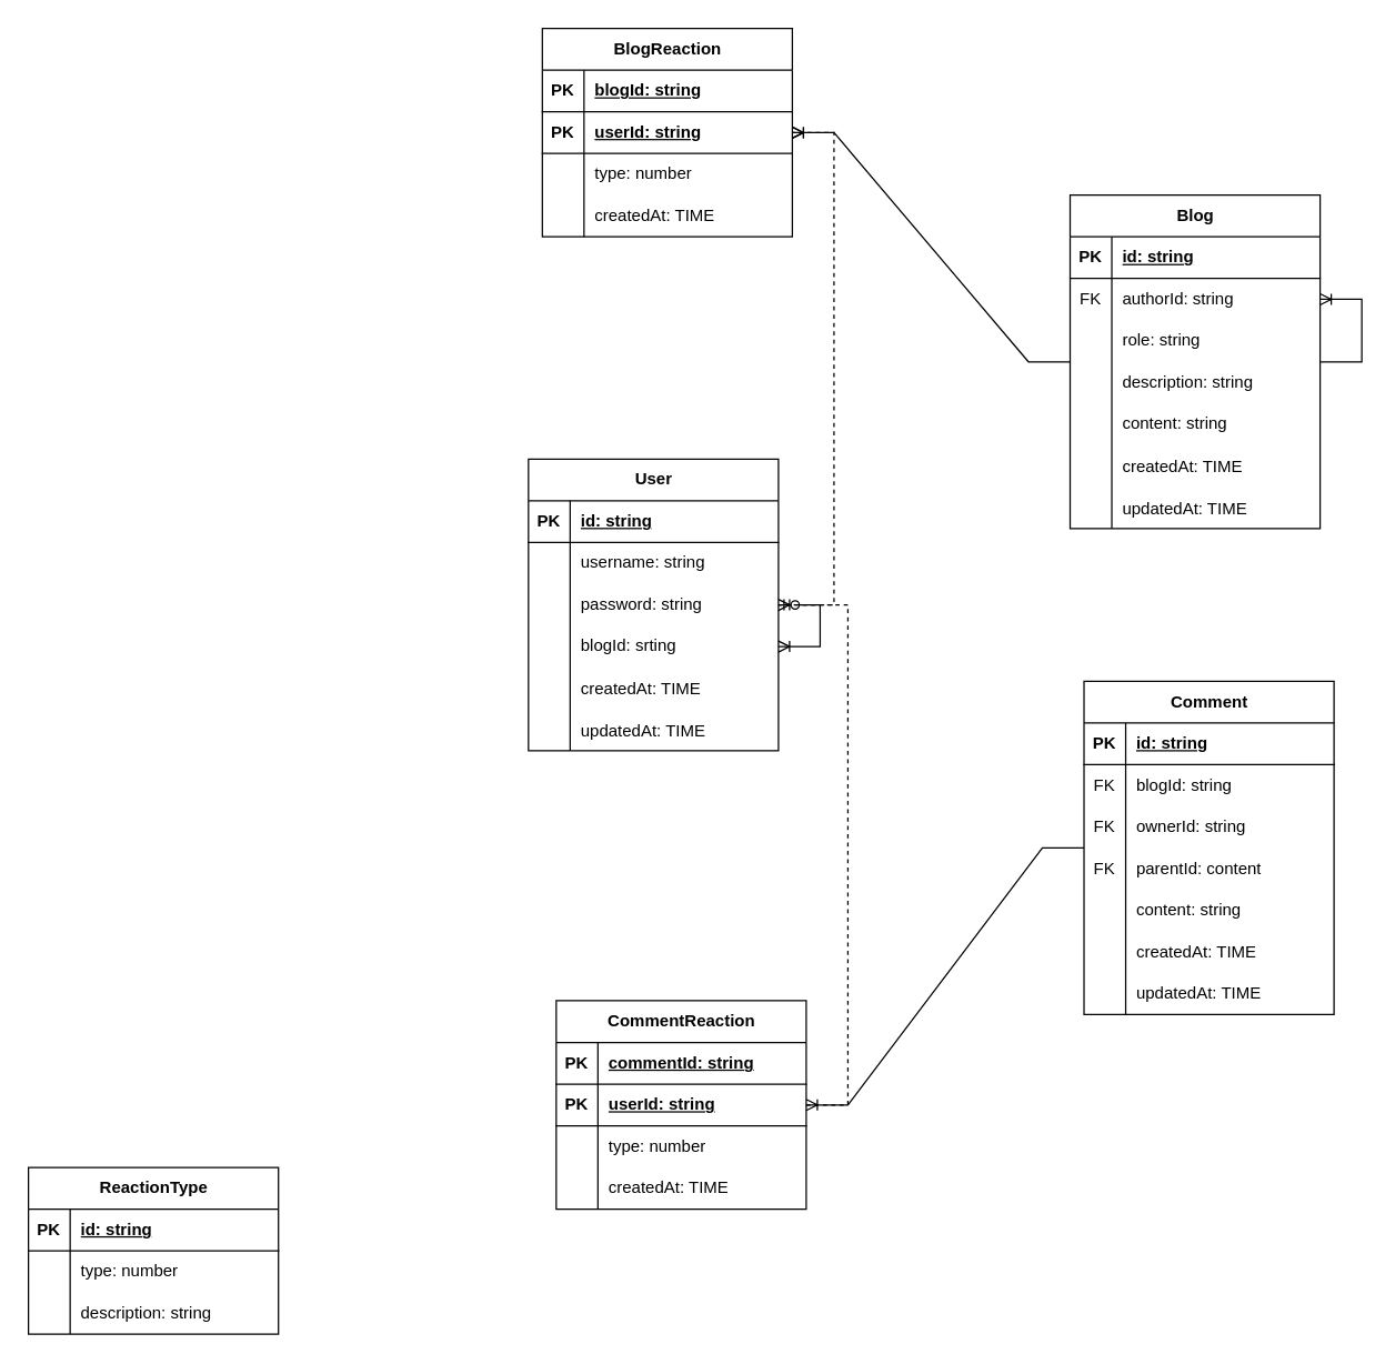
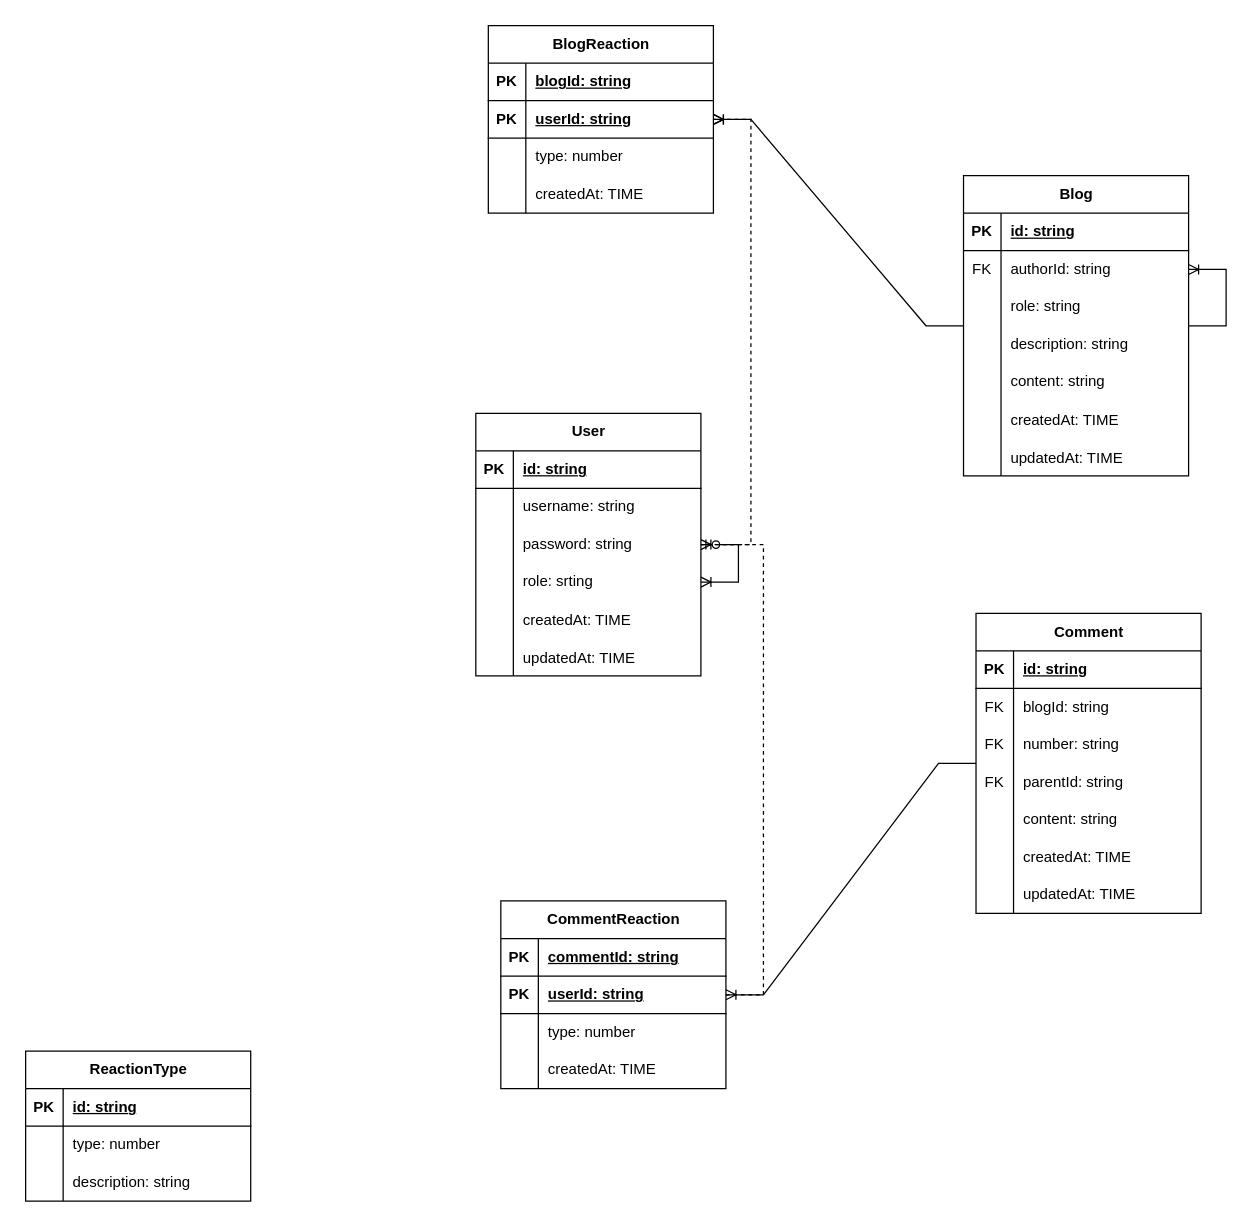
- <mxCell id="58" value="blogId: srting" style="shape=partialRectangle;connectable=0;fillColor=none;top=0;left=0;bottom=0;right=0;align=left;spacingLeft=6;overflow=hidden;whiteSpace=wrap;html=1;" vertex="1" parent="56"><mxGeometry x="30" width="150" height="30" as="geometry"><mxRectangle width="150" height="30" as="alternateBounds" /></mxGeometry></mxCell>
+ <mxCell id="58" value="role: srting" style="shape=partialRectangle;connectable=0;fillColor=none;top=0;left=0;bottom=0;right=0;align=left;spacingLeft=6;overflow=hidden;whiteSpace=wrap;html=1;" vertex="1" parent="56"><mxGeometry x="30" width="150" height="30" as="geometry"><mxRectangle width="150" height="30" as="alternateBounds" /></mxGeometry></mxCell>
- <mxCell id="33" value="ownerId: string" style="shape=partialRectangle;connectable=0;fillColor=none;top=0;left=0;bottom=0;right=0;align=left;spacingLeft=6;fontStyle=0;overflow=hidden;whiteSpace=wrap;html=1;" vertex="1" parent="31"><mxGeometry x="30" width="150" height="30" as="geometry"><mxRectangle width="150" height="30" as="alternateBounds" /></mxGeometry></mxCell>
+ <mxCell id="33" value="number: string" style="shape=partialRectangle;connectable=0;fillColor=none;top=0;left=0;bottom=0;right=0;align=left;spacingLeft=6;fontStyle=0;overflow=hidden;whiteSpace=wrap;html=1;" vertex="1" parent="31"><mxGeometry x="30" width="150" height="30" as="geometry"><mxRectangle width="150" height="30" as="alternateBounds" /></mxGeometry></mxCell>
- <mxCell id="36" value="parentId: content" style="shape=partialRectangle;connectable=0;fillColor=none;top=0;left=0;bottom=0;right=0;align=left;spacingLeft=6;fontStyle=0;overflow=hidden;whiteSpace=wrap;html=1;" vertex="1" parent="34"><mxGeometry x="30" width="150" height="30" as="geometry"><mxRectangle width="150" height="30" as="alternateBounds" /></mxGeometry></mxCell>
+ <mxCell id="36" value="parentId: string" style="shape=partialRectangle;connectable=0;fillColor=none;top=0;left=0;bottom=0;right=0;align=left;spacingLeft=6;fontStyle=0;overflow=hidden;whiteSpace=wrap;html=1;" vertex="1" parent="34"><mxGeometry x="30" width="150" height="30" as="geometry"><mxRectangle width="150" height="30" as="alternateBounds" /></mxGeometry></mxCell>
